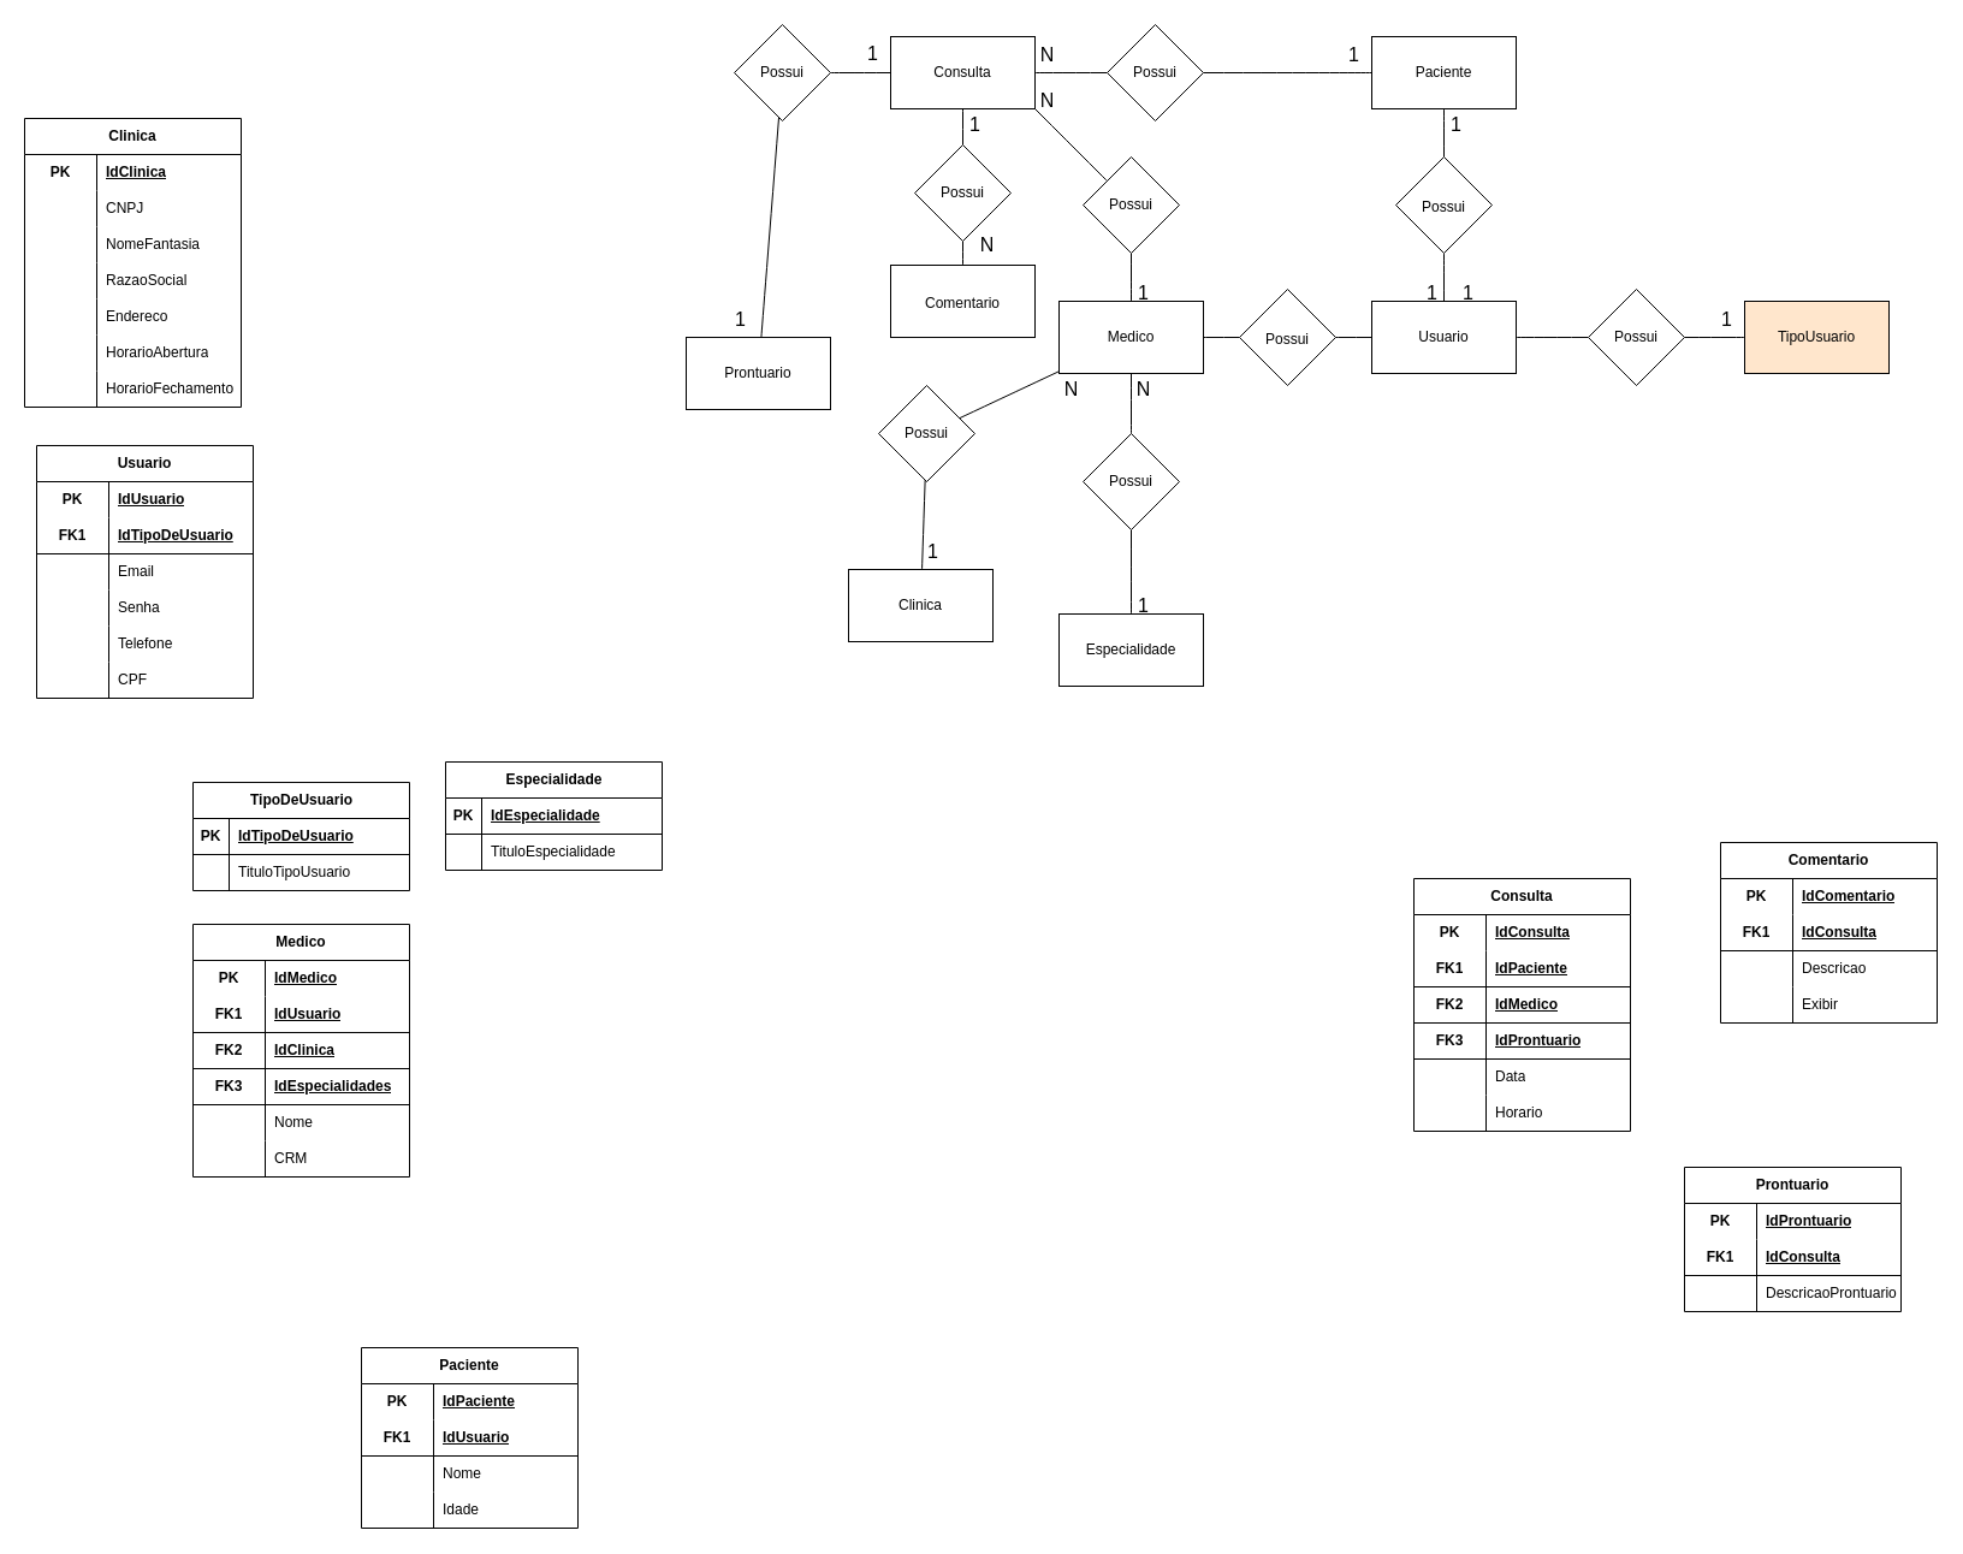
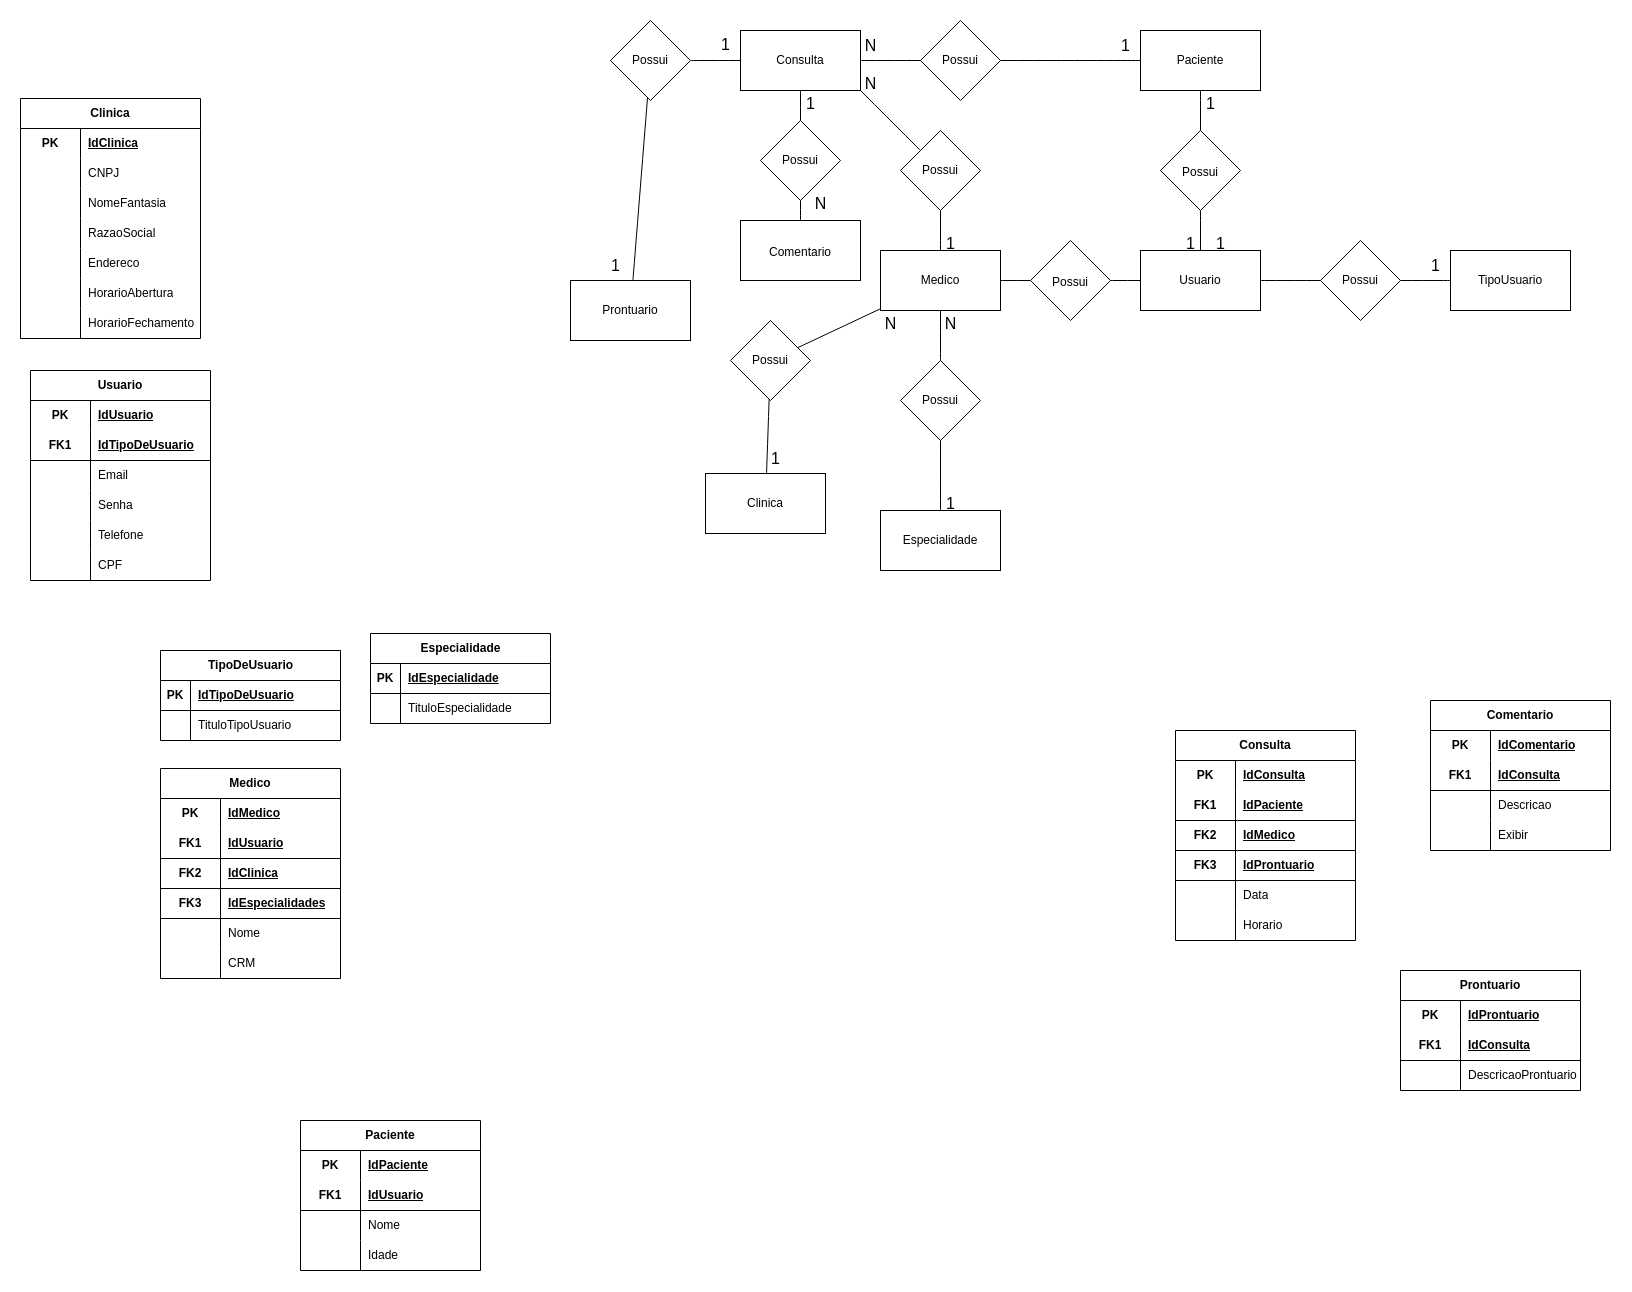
- <mxCell id="18" value="TipoUsuario" style="whiteSpace=wrap;html=1;fillColor=#ffe6cc;" parent="1" vertex="1"><mxGeometry x="1450" y="250" width="120" height="60" as="geometry" /></mxCell>
+ <mxCell id="18" value="TipoUsuario" style="whiteSpace=wrap;html=1;" parent="1" vertex="1"><mxGeometry x="1450" y="250" width="120" height="60" as="geometry" /></mxCell>
